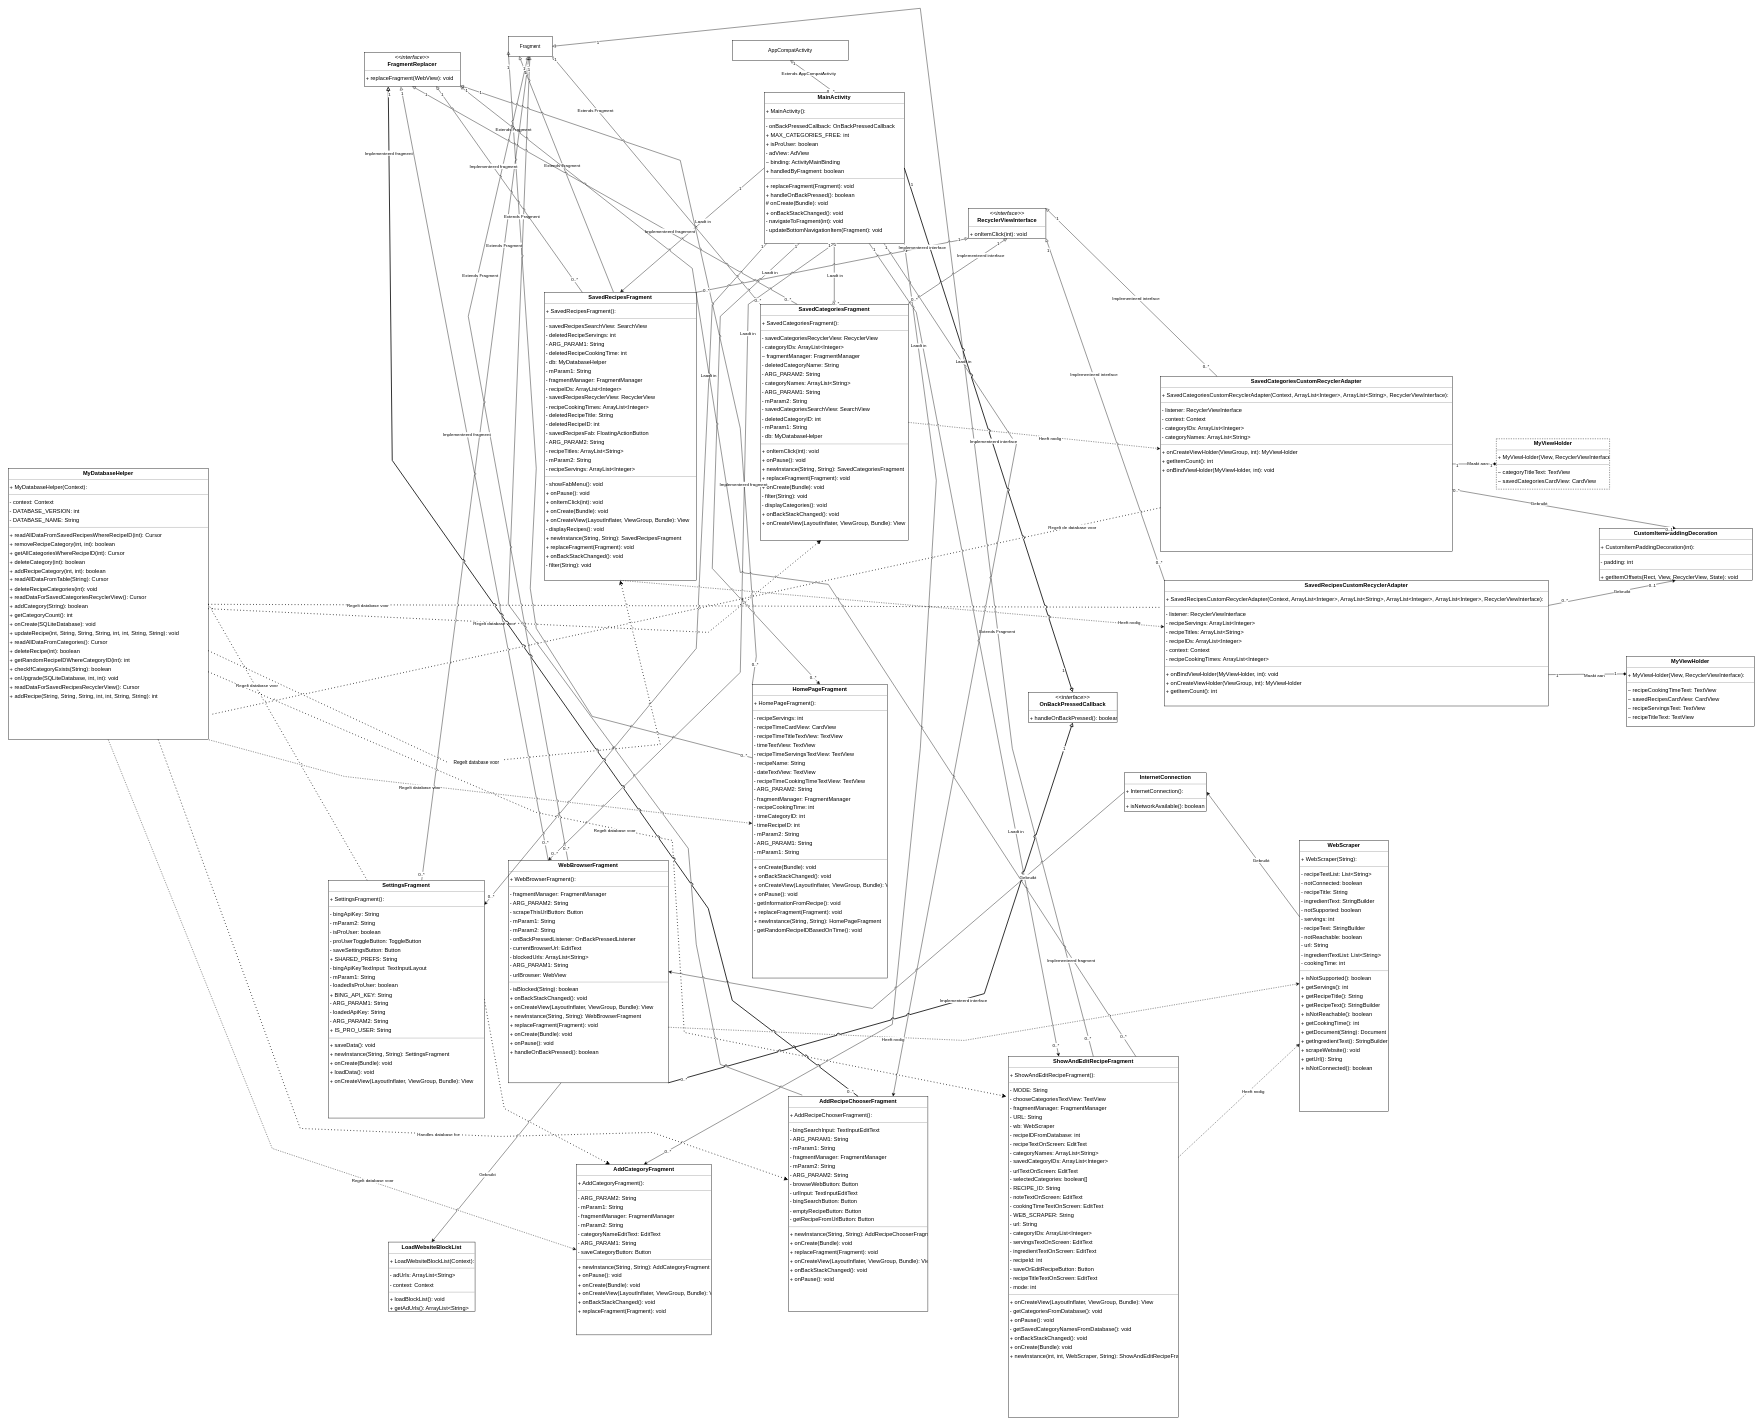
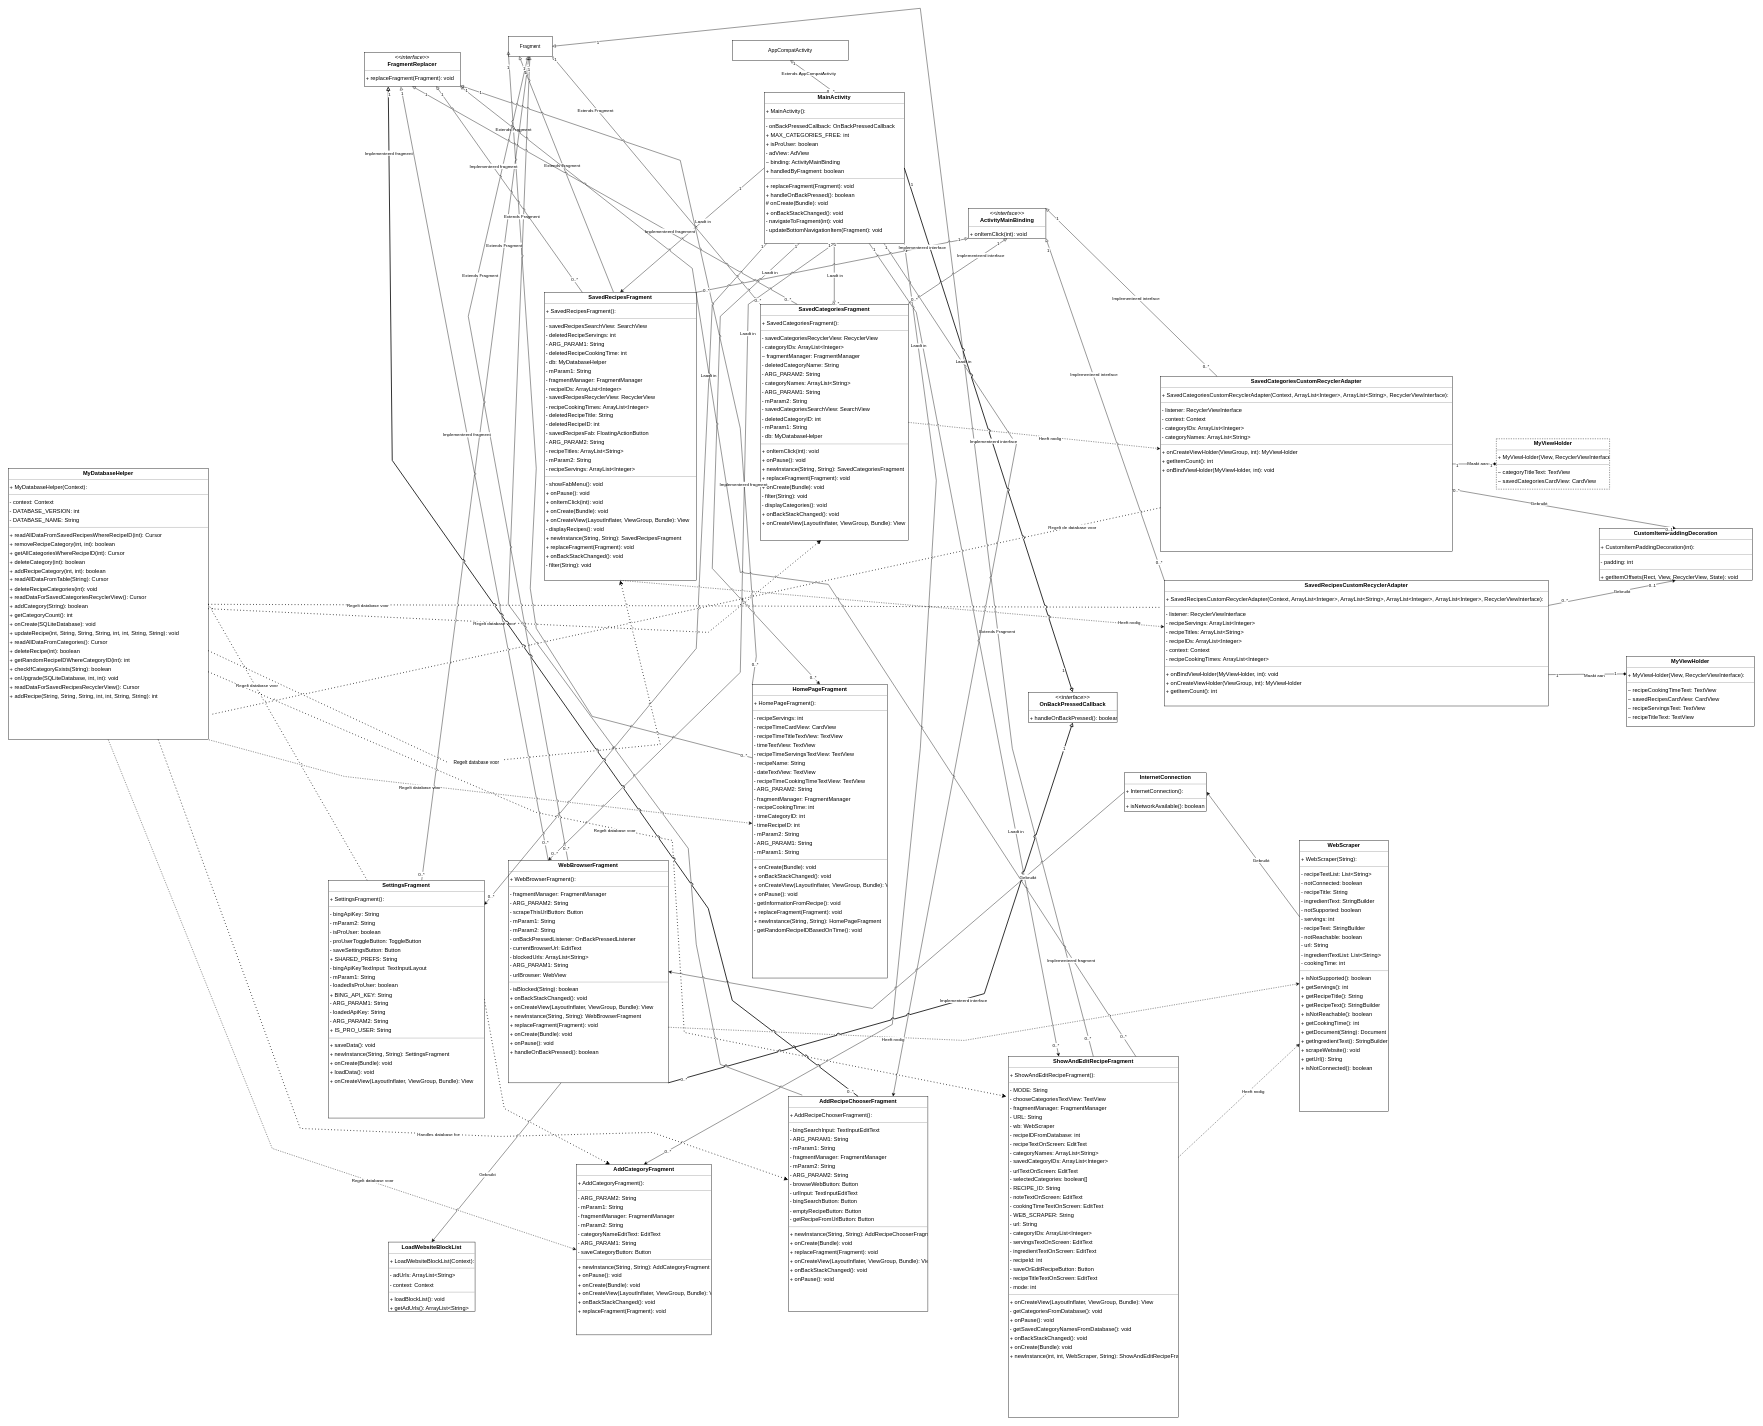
- <mxCell id="5" value="&lt;p style=&quot;margin:0px;margin-top:4px;text-align:center;&quot;&gt;&lt;i&gt;&amp;lt;&amp;lt;interface&amp;gt;&amp;gt;&lt;/i&gt;&lt;br/&gt;&lt;b&gt;FragmentReplacer&lt;/b&gt;&lt;/p&gt;&lt;hr size=&quot;1&quot;/&gt;&lt;p style=&quot;margin:0 0 0 4px;line-height:1.6;&quot;&gt;+ replaceFragment(WebView): void&lt;/p&gt;" style="verticalAlign=top;align=left;overflow=fill;fontSize=14;fontFamily=Helvetica;html=1;rounded=0;shadow=0;comic=0;labelBackgroundColor=none;strokeWidth=1;" parent="1" vertex="1"><mxGeometry x="910" y="130" width="240" height="85" as="geometry" /></mxCell>
+ <mxCell id="5" value="&lt;p style=&quot;margin:0px;margin-top:4px;text-align:center;&quot;&gt;&lt;i&gt;&amp;lt;&amp;lt;interface&amp;gt;&amp;gt;&lt;/i&gt;&lt;br/&gt;&lt;b&gt;FragmentReplacer&lt;/b&gt;&lt;/p&gt;&lt;hr size=&quot;1&quot;/&gt;&lt;p style=&quot;margin:0 0 0 4px;line-height:1.6;&quot;&gt;+ replaceFragment(Fragment): void&lt;/p&gt;" style="verticalAlign=top;align=left;overflow=fill;fontSize=14;fontFamily=Helvetica;html=1;rounded=0;shadow=0;comic=0;labelBackgroundColor=none;strokeWidth=1;" parent="1" vertex="1"><mxGeometry x="910" y="130" width="240" height="85" as="geometry" /></mxCell>
- <mxCell id="14" value="&lt;p style=&quot;margin:0px;margin-top:4px;text-align:center;&quot;&gt;&lt;i&gt;&amp;lt;&amp;lt;interface&amp;gt;&amp;gt;&lt;/i&gt;&lt;br/&gt;&lt;b&gt;RecyclerViewInterface&lt;/b&gt;&lt;/p&gt;&lt;hr size=&quot;1&quot;/&gt;&lt;p style=&quot;margin:0 0 0 4px;line-height:1.6;&quot;&gt;+ onItemClick(int): void&lt;/p&gt;" style="verticalAlign=top;align=left;overflow=fill;fontSize=14;fontFamily=Helvetica;html=1;rounded=0;shadow=0;comic=0;labelBackgroundColor=none;strokeWidth=1;" parent="1" vertex="1"><mxGeometry x="2420" y="520" width="194" height="75" as="geometry" /></mxCell>
+ <mxCell id="14" value="&lt;p style=&quot;margin:0px;margin-top:4px;text-align:center;&quot;&gt;&lt;i&gt;&amp;lt;&amp;lt;interface&amp;gt;&amp;gt;&lt;/i&gt;&lt;br/&gt;&lt;b&gt;ActivityMainBinding&lt;/b&gt;&lt;/p&gt;&lt;hr size=&quot;1&quot;/&gt;&lt;p style=&quot;margin:0 0 0 4px;line-height:1.6;&quot;&gt;+ onItemClick(int): void&lt;/p&gt;" style="verticalAlign=top;align=left;overflow=fill;fontSize=14;fontFamily=Helvetica;html=1;rounded=0;shadow=0;comic=0;labelBackgroundColor=none;strokeWidth=1;" parent="1" vertex="1"><mxGeometry x="2420" y="520" width="194" height="75" as="geometry" /></mxCell>
